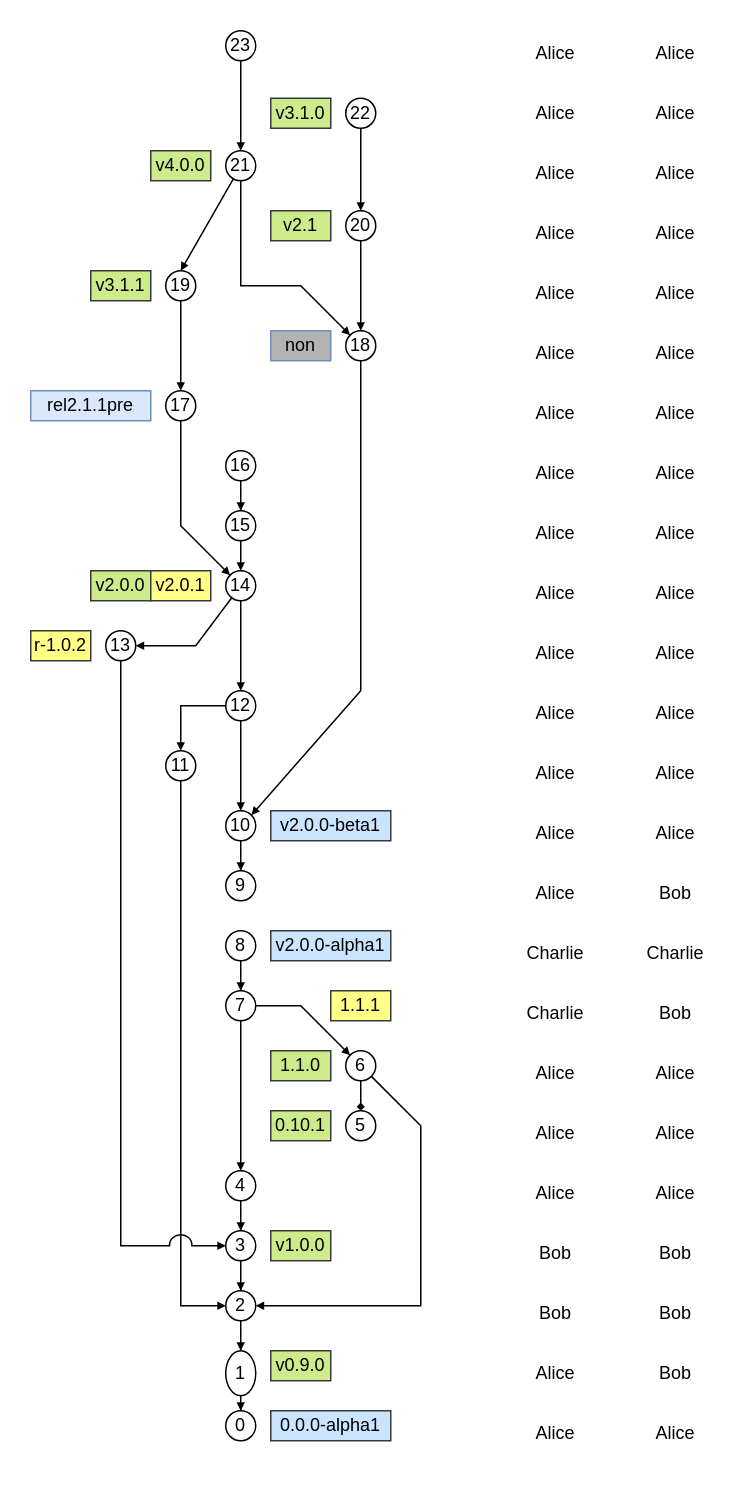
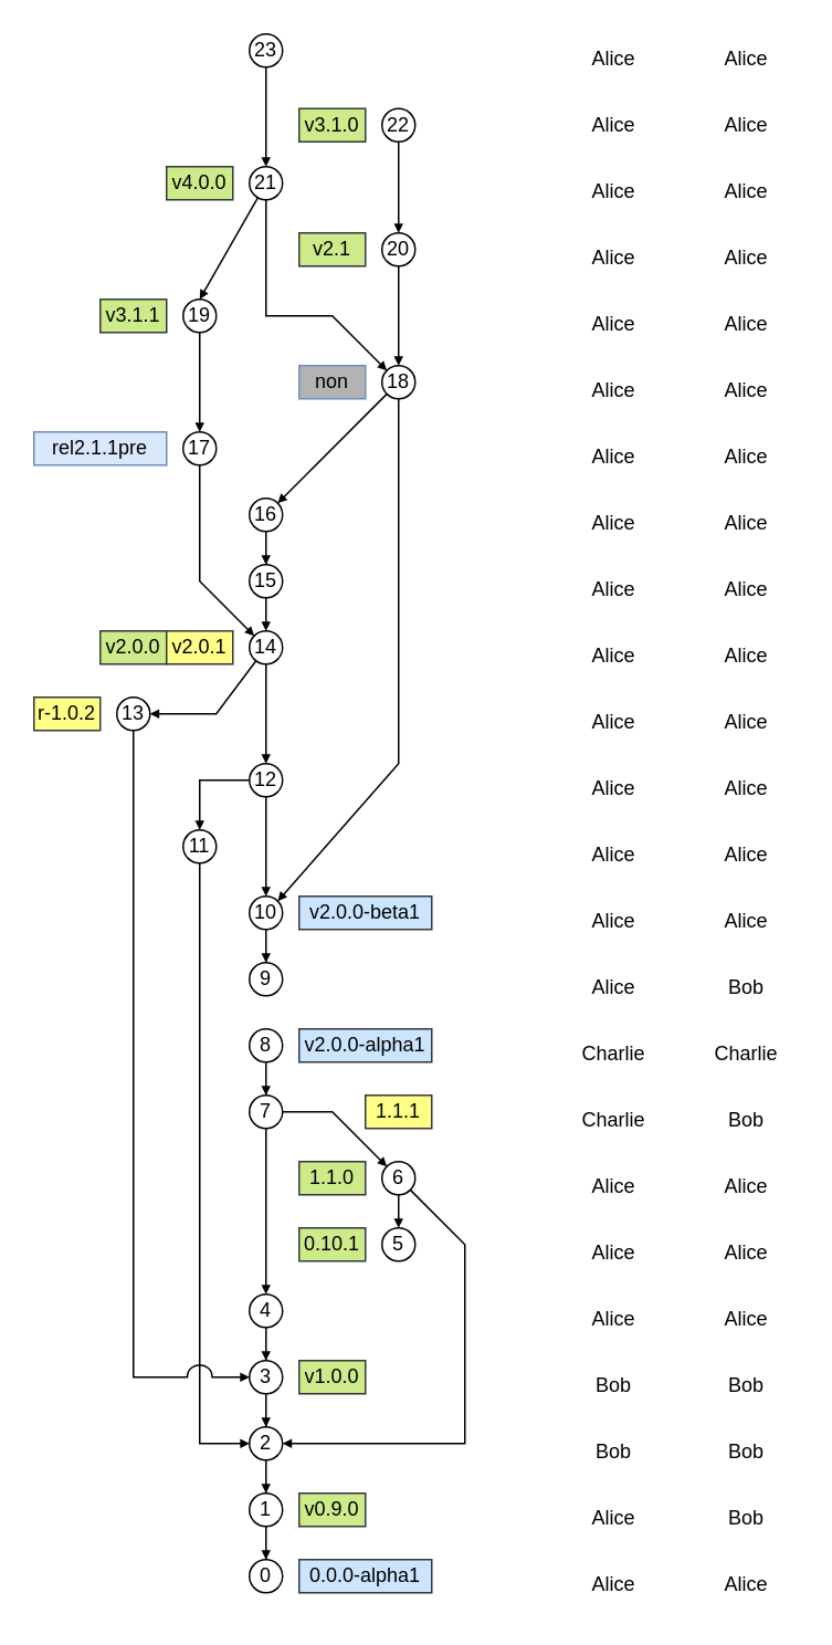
+ <mxCell id="39" style="rounded=0;jumpStyle=arc;jumpSize=15;orthogonalLoop=1;jettySize=auto;html=1;entryX=1;entryY=0;entryDx=0;entryDy=0;endArrow=block;endFill=1;endSize=3;" parent="1" source="41" target="36" edge="1"><mxGeometry relative="1" as="geometry"><Array as="points" /></mxGeometry></mxCell>
- <mxCell id="13" style="rounded=0;orthogonalLoop=1;jettySize=auto;html=1;entryX=0.5;entryY=0;entryDx=0;entryDy=0;endArrow=diamond;endFill=1;endSize=3;" parent="1" source="14" target="12" edge="1"><mxGeometry relative="1" as="geometry" /></mxCell>
+ <mxCell id="13" style="rounded=0;orthogonalLoop=1;jettySize=auto;html=1;entryX=0.5;entryY=0;entryDx=0;entryDy=0;endArrow=block;endFill=1;endSize=3;" parent="1" source="14" target="12" edge="1"><mxGeometry relative="1" as="geometry" /></mxCell>
- <mxCell id="4" value="1" style="ellipse;whiteSpace=wrap;html=1;" parent="1" vertex="1"><mxGeometry x="150" y="900" width="20" height="30" as="geometry" /></mxCell>
+ <mxCell id="4" value="1" style="ellipse;whiteSpace=wrap;html=1;" parent="1" vertex="1"><mxGeometry x="150" y="900" width="20" height="20" as="geometry" /></mxCell>
